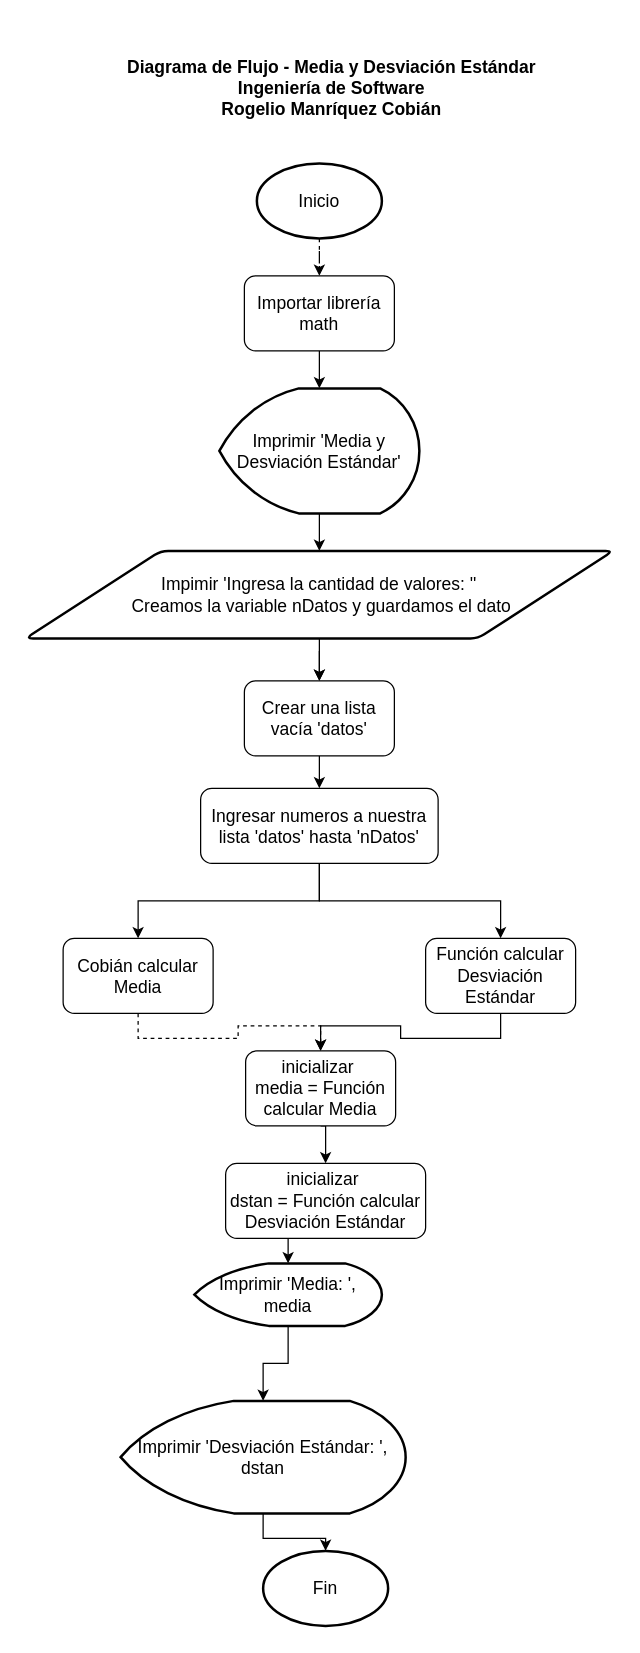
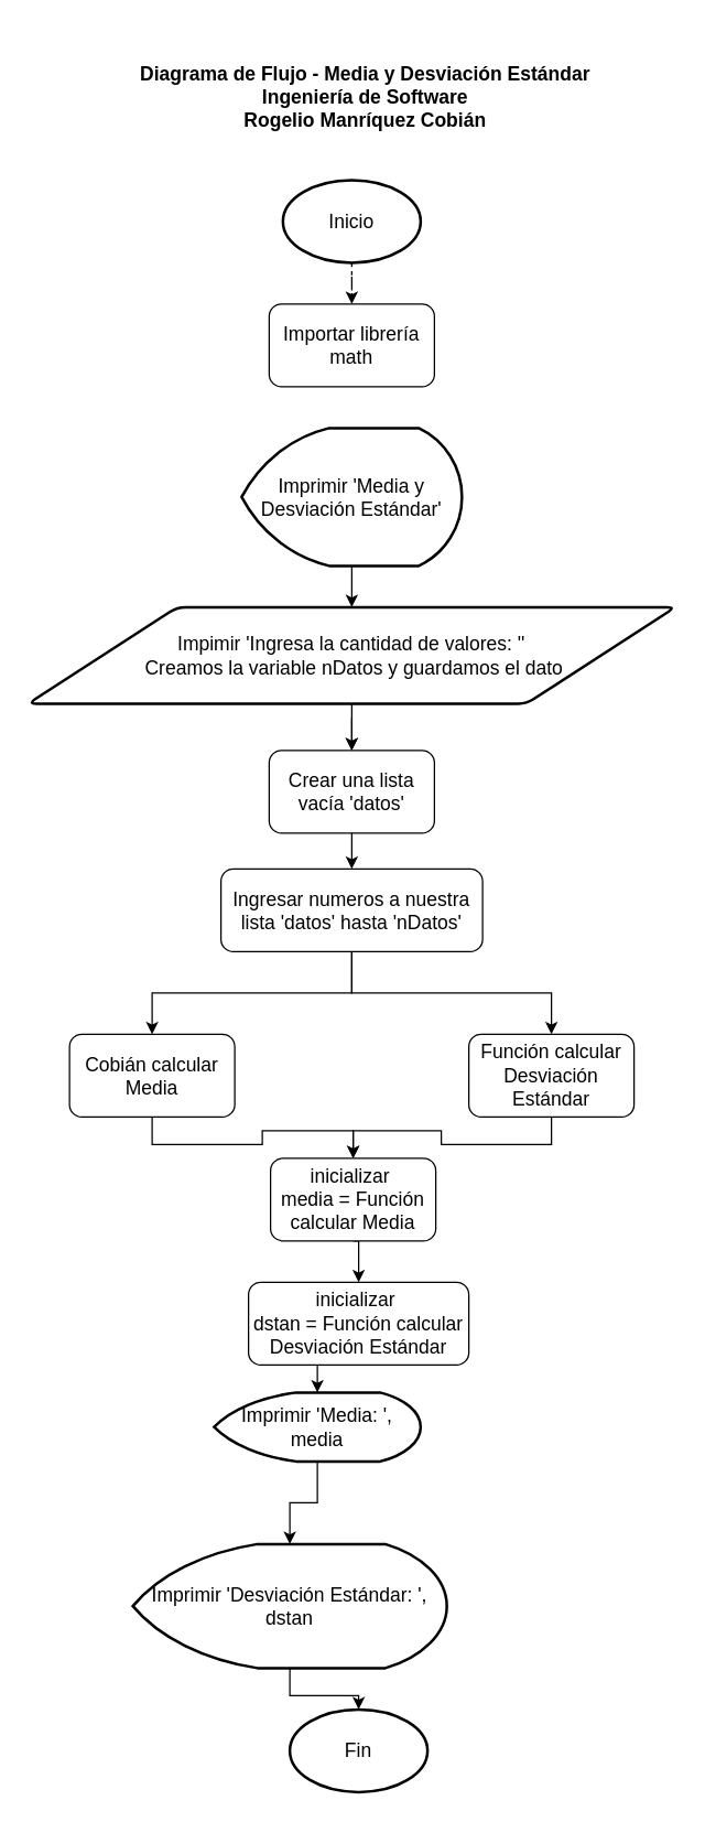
- <mxCell id="4" style="edgeStyle=orthogonalEdgeStyle;rounded=0;orthogonalLoop=1;jettySize=auto;html=1;exitX=0.5;exitY=1;exitDx=0;exitDy=0;entryX=0.5;entryY=0;entryDx=0;entryDy=0;entryPerimeter=0;fontSize=14;" edge="1" parent="1" source="5" target="7"><mxGeometry relative="1" as="geometry" /></mxCell>
- <mxCell id="11" style="edgeStyle=orthogonalEdgeStyle;rounded=0;orthogonalLoop=1;jettySize=auto;html=1;exitX=0.5;exitY=1;exitDx=0;exitDy=0;entryX=0.5;entryY=0;entryDx=0;entryDy=0;fontSize=14;dashed=1;" edge="1" parent="1" source="12" target="16"><mxGeometry relative="1" as="geometry" /></mxCell>
+ <mxCell id="11" style="edgeStyle=orthogonalEdgeStyle;rounded=0;orthogonalLoop=1;jettySize=auto;html=1;exitX=0.5;exitY=1;exitDx=0;exitDy=0;entryX=0.5;entryY=0;entryDx=0;entryDy=0;fontSize=14;" edge="1" parent="1" source="12" target="16"><mxGeometry relative="1" as="geometry" /></mxCell>
